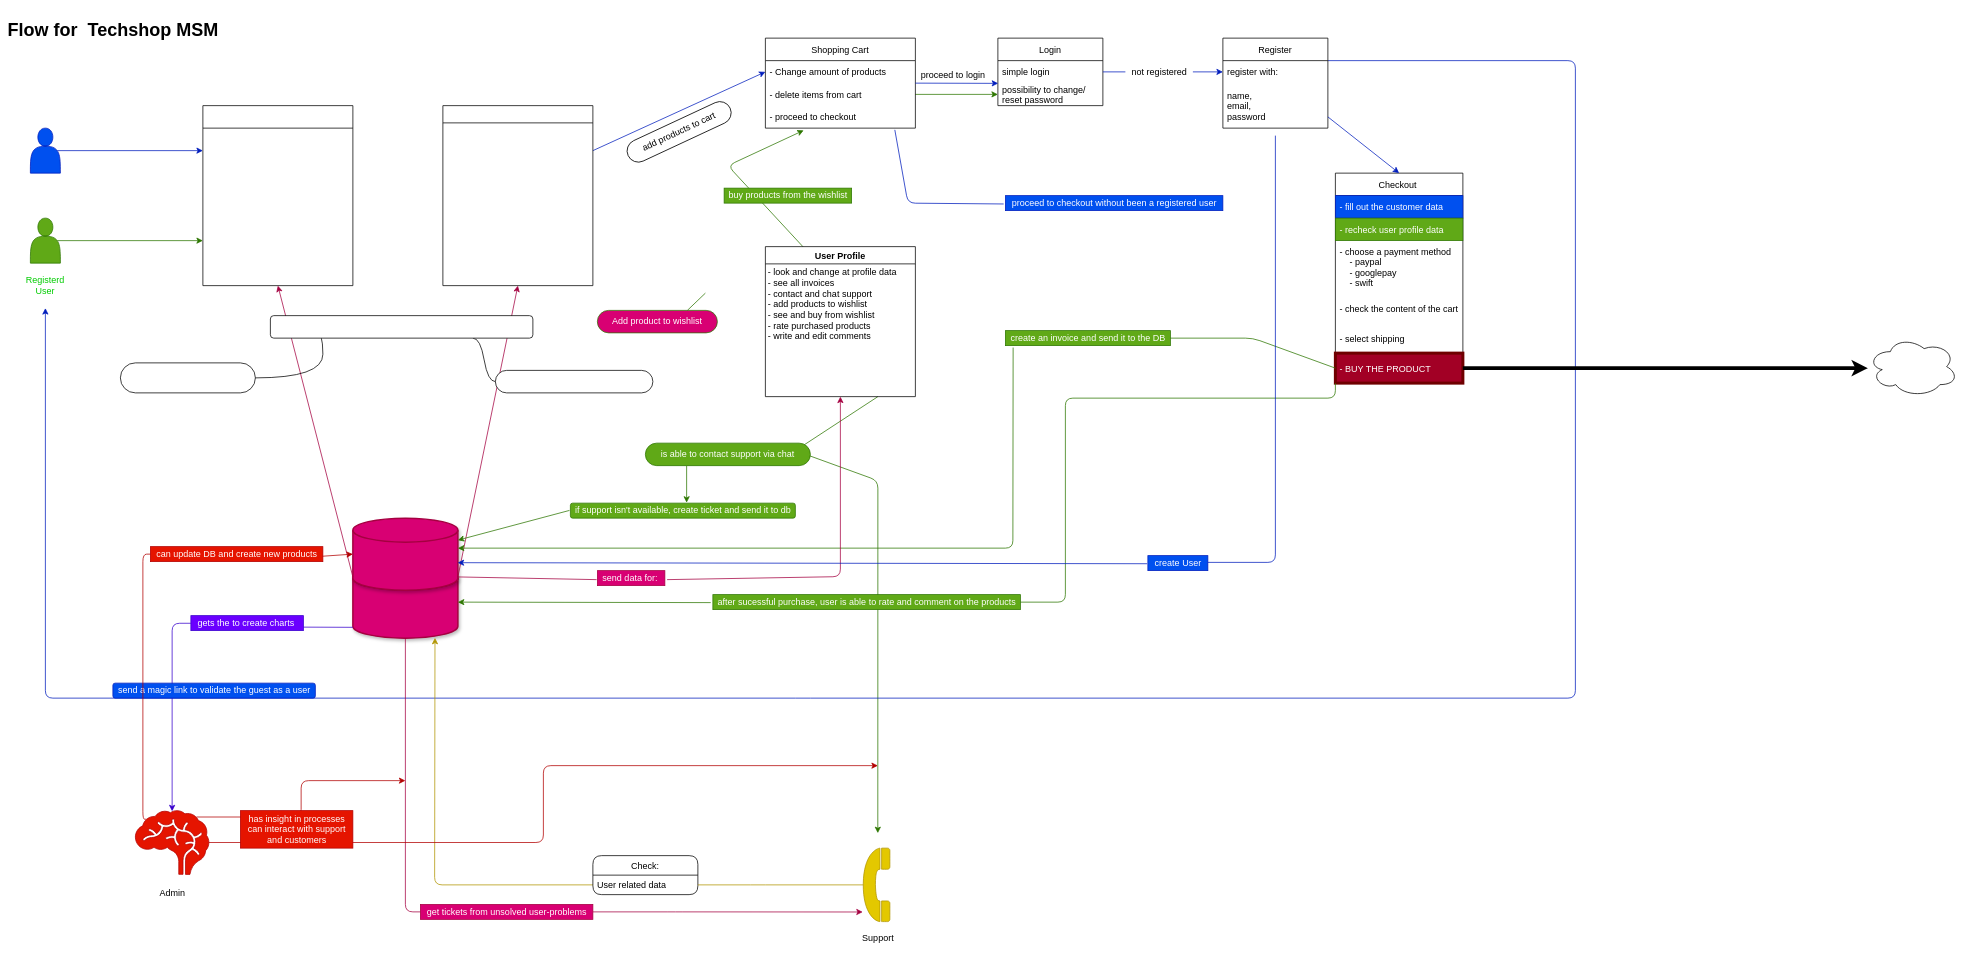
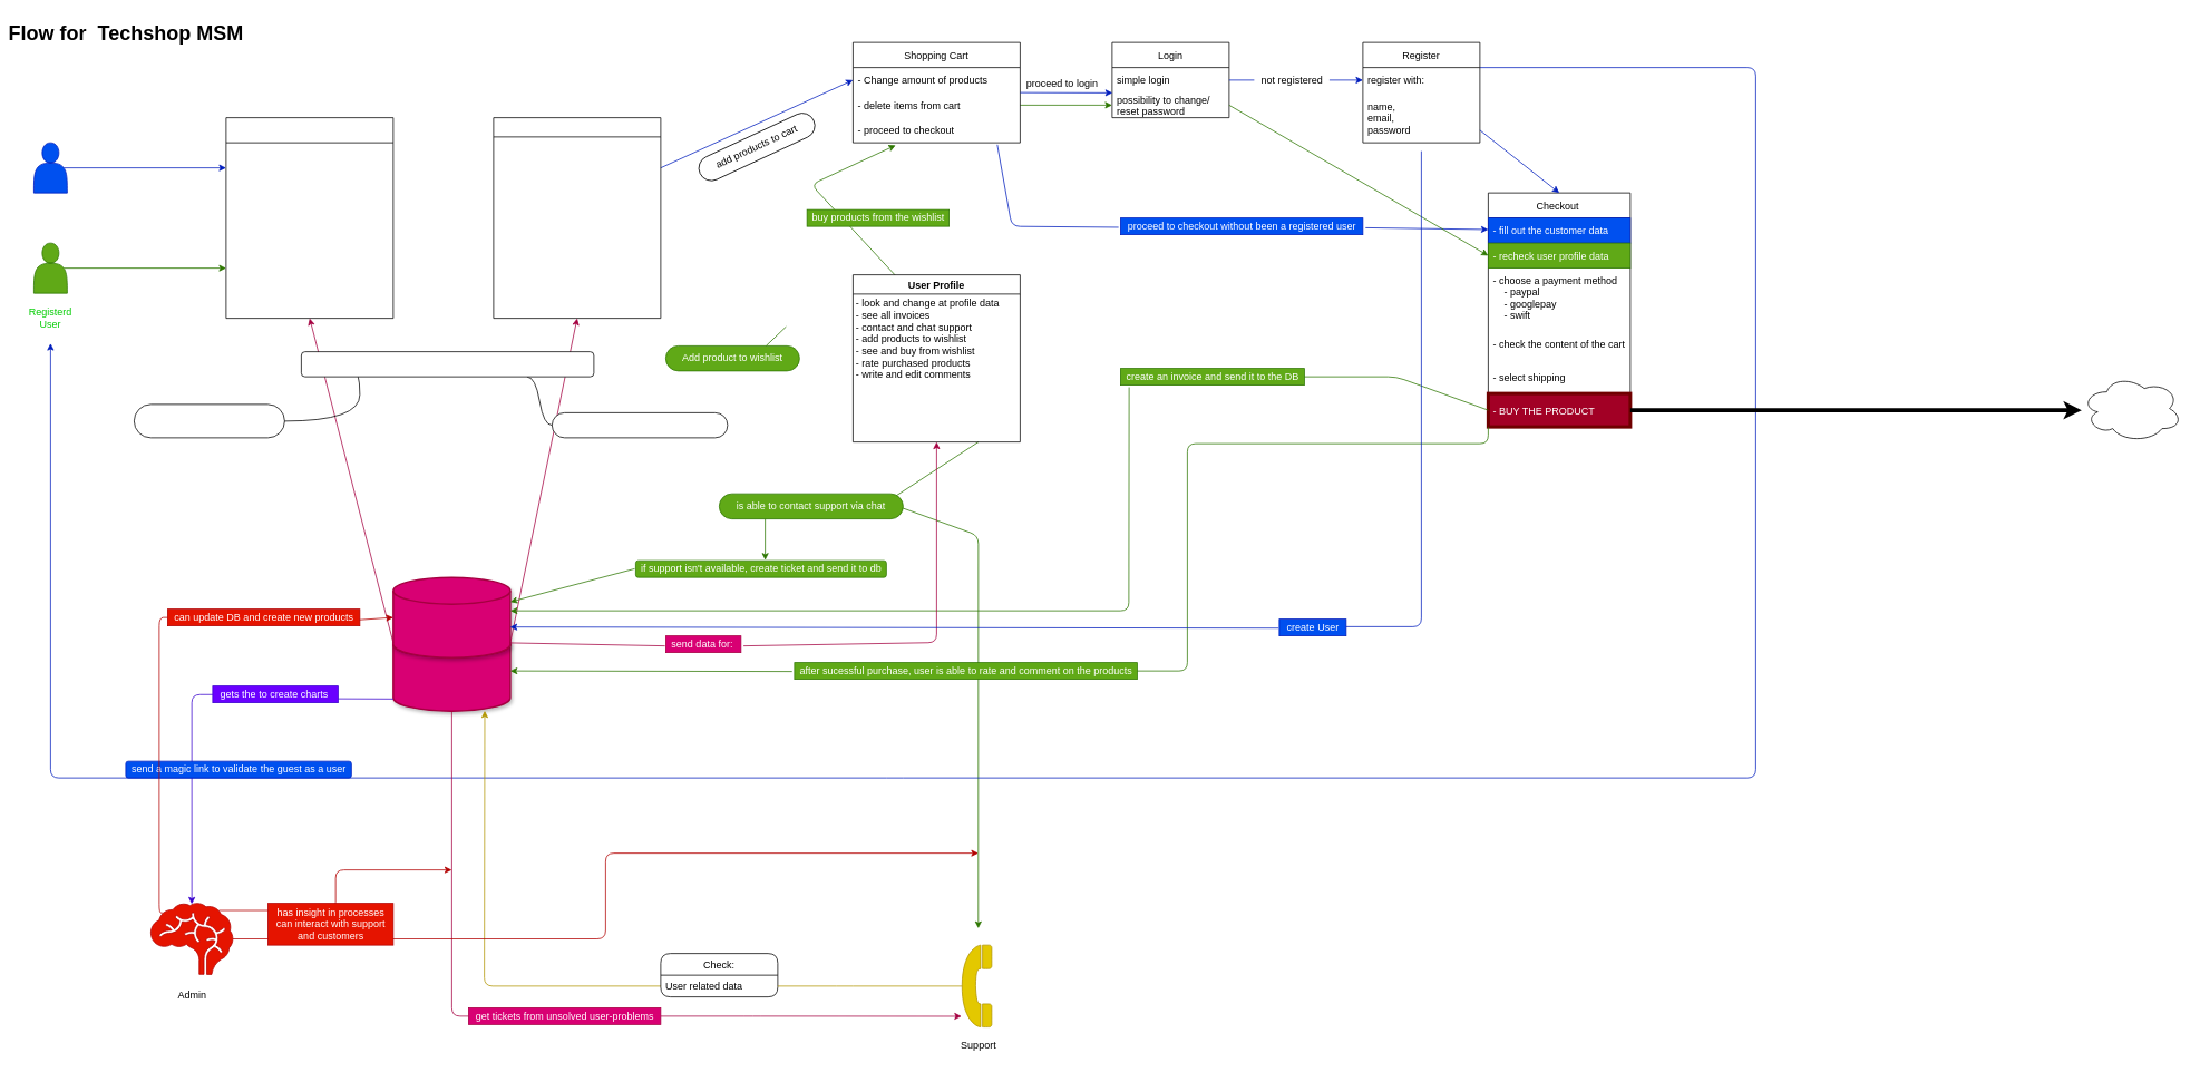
+ <mxCell id="62" style="edgeStyle=none;html=1;exitX=1;exitY=0.5;exitDx=0;exitDy=0;entryX=0;entryY=0.5;entryDx=0;entryDy=0;endArrow=classic;endFill=1;fillColor=#60a917;strokeColor=#2D7600;" parent="1" source="45" target="49" edge="1"><mxGeometry relative="1" as="geometry" /></mxCell>
+ <mxCell id="57" value="" style="endArrow=classic;html=1;exitX=1.011;exitY=0.586;exitDx=0;exitDy=0;exitPerimeter=0;startArrow=none;fillColor=#0050ef;strokeColor=#001DBC;" parent="1" source="60" target="48" edge="1"><mxGeometry width="50" height="50" relative="1" as="geometry"><mxPoint x="1280" y="210" as="sourcePoint" /><mxPoint x="1580" y="360" as="targetPoint" /><Array as="points" /></mxGeometry></mxCell>
- <mxCell id="32" value="Add product to wishlist" style="whiteSpace=wrap;html=1;rounded=1;arcSize=50;align=center;verticalAlign=middle;strokeWidth=1;autosize=1;spacing=4;treeFolding=1;treeMoving=1;newEdgeStyle={&quot;edgeStyle&quot;:&quot;entityRelationEdgeStyle&quot;,&quot;startArrow&quot;:&quot;none&quot;,&quot;endArrow&quot;:&quot;none&quot;,&quot;segment&quot;:10,&quot;curved&quot;:1};fillColor=#d80073;fontColor=#ffffff;strokeColor=#2D7600;" parent="1" vertex="1"><mxGeometry x="796" y="413" width="160" height="30" as="geometry" /></mxCell>
+ <mxCell id="32" value="Add product to wishlist" style="whiteSpace=wrap;html=1;rounded=1;arcSize=50;align=center;verticalAlign=middle;strokeWidth=1;autosize=1;spacing=4;treeFolding=1;treeMoving=1;newEdgeStyle={&quot;edgeStyle&quot;:&quot;entityRelationEdgeStyle&quot;,&quot;startArrow&quot;:&quot;none&quot;,&quot;endArrow&quot;:&quot;none&quot;,&quot;segment&quot;:10,&quot;curved&quot;:1};fillColor=#60a917;fontColor=#ffffff;strokeColor=#2D7600;" parent="1" vertex="1"><mxGeometry x="796" y="413" width="160" height="30" as="geometry" /></mxCell>
